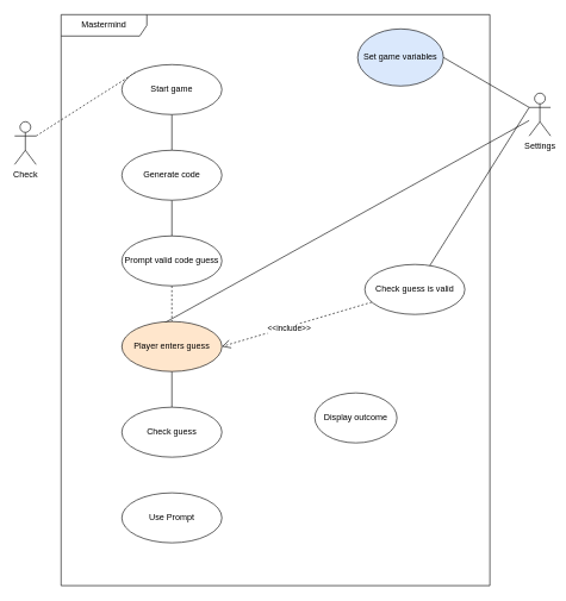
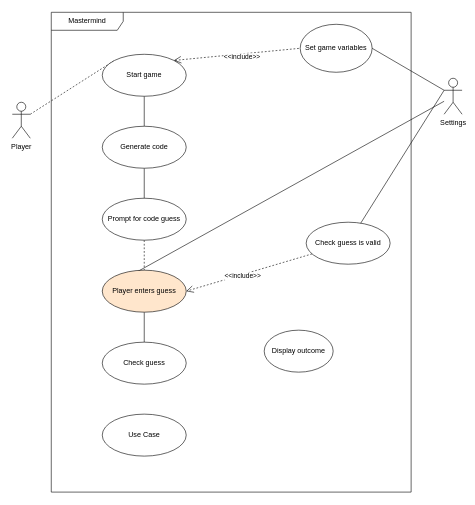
- <mxCell id="13" value="Set game variables" style="ellipse;whiteSpace=wrap;html=1;strokeWidth=1;fillColor=#dae8fc;" vertex="1" parent="1"><mxGeometry x="500" y="40" width="120" height="80" as="geometry" /></mxCell>
+ <mxCell id="13" value="Set game variables" style="ellipse;whiteSpace=wrap;html=1;strokeWidth=1;" vertex="1" parent="1"><mxGeometry x="500" y="40" width="120" height="80" as="geometry" /></mxCell>
+ <mxCell id="14" value="" style="endArrow=none;html=1;strokeWidth=1;exitX=1;exitY=0;exitDx=0;exitDy=0;entryX=0;entryY=0.5;entryDx=0;entryDy=0;dashed=1;startArrow=open;startFill=0;targetPerimeterSpacing=0;sourcePerimeterSpacing=0;startSize=10;" edge="1" parent="1" source="6" target="13"><mxGeometry width="50" height="50" relative="1" as="geometry"><mxPoint x="350" y="150" as="sourcePoint" /><mxPoint x="400" y="100" as="targetPoint" /><Array as="points" /></mxGeometry></mxCell>
+ <mxCell id="15" value="&lt;div&gt;&amp;lt;&amp;lt;include&amp;gt;&amp;gt;&lt;/div&gt;" style="edgeLabel;html=1;align=center;verticalAlign=middle;resizable=0;points=[];" vertex="1" connectable="0" parent="14"><mxGeometry x="0.524" y="-2" relative="1" as="geometry"><mxPoint x="-47.28" y="7.26" as="offset" /></mxGeometry></mxCell>
- <mxCell id="4" value="&lt;div&gt;Check&lt;/div&gt;" style="shape=umlActor;verticalLabelPosition=bottom;labelBackgroundColor=#ffffff;verticalAlign=top;html=1;strokeWidth=1;" vertex="1" parent="1"><mxGeometry x="20" y="170" width="30" height="60" as="geometry" /></mxCell>
+ <mxCell id="4" value="&lt;div&gt;Player&lt;/div&gt;" style="shape=umlActor;verticalLabelPosition=bottom;labelBackgroundColor=#ffffff;verticalAlign=top;html=1;strokeWidth=1;" vertex="1" parent="1"><mxGeometry x="20" y="170" width="30" height="60" as="geometry" /></mxCell>
- <mxCell id="8" value="Prompt valid code guess" style="ellipse;whiteSpace=wrap;html=1;strokeWidth=1;" vertex="1" parent="1"><mxGeometry x="170" y="330" width="140" height="70" as="geometry" /></mxCell>
+ <mxCell id="8" value="Prompt for code guess" style="ellipse;whiteSpace=wrap;html=1;strokeWidth=1;" vertex="1" parent="1"><mxGeometry x="170" y="330" width="140" height="70" as="geometry" /></mxCell>
- <mxCell id="24" value="Use Prompt" style="ellipse;whiteSpace=wrap;html=1;strokeWidth=1;" vertex="1" parent="1"><mxGeometry x="170" y="690" width="140" height="70" as="geometry" /></mxCell>
+ <mxCell id="24" value="Use Case" style="ellipse;whiteSpace=wrap;html=1;strokeWidth=1;" vertex="1" parent="1"><mxGeometry x="170" y="690" width="140" height="70" as="geometry" /></mxCell>
